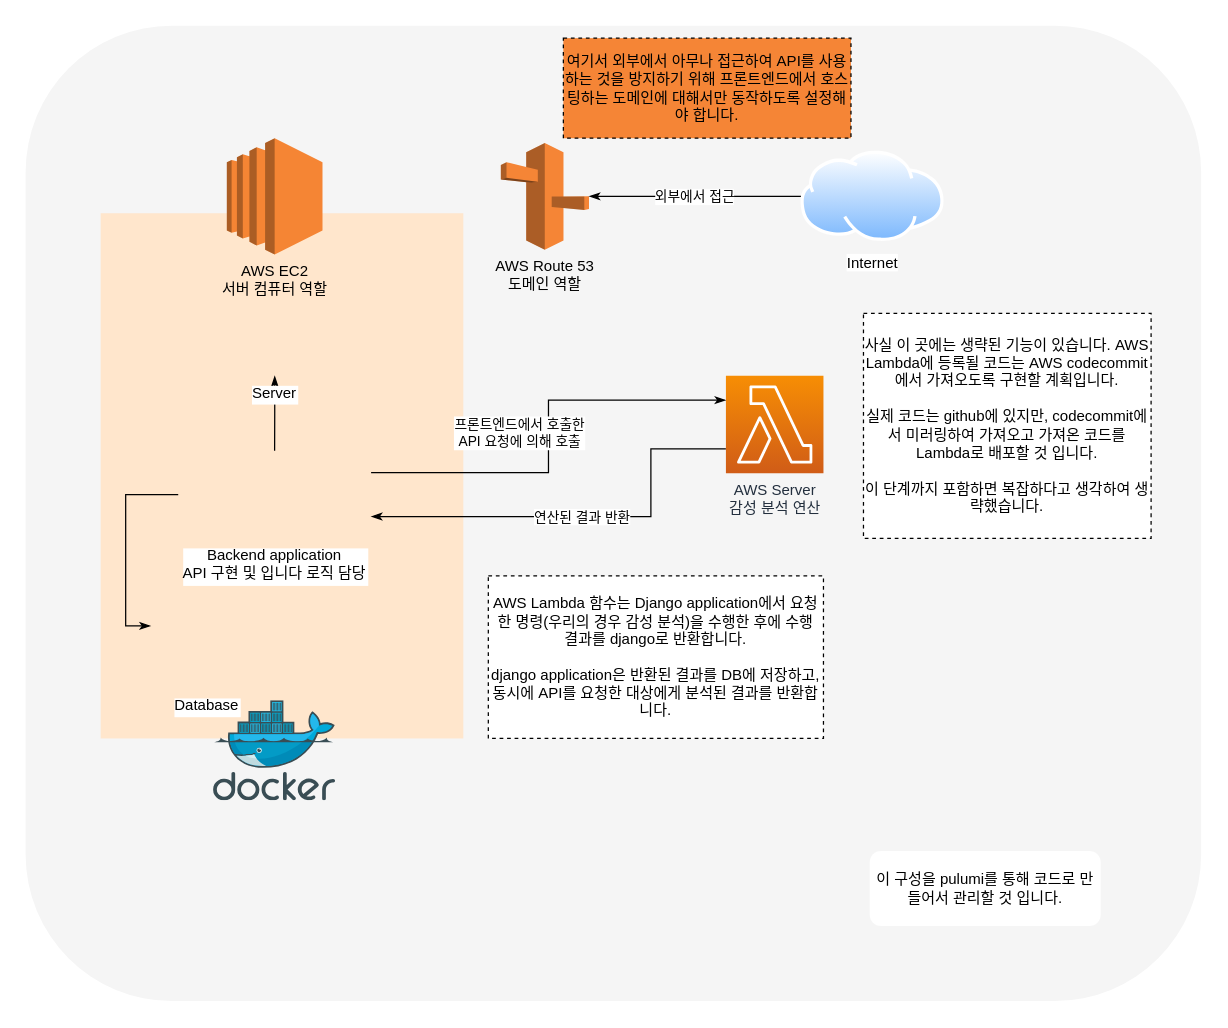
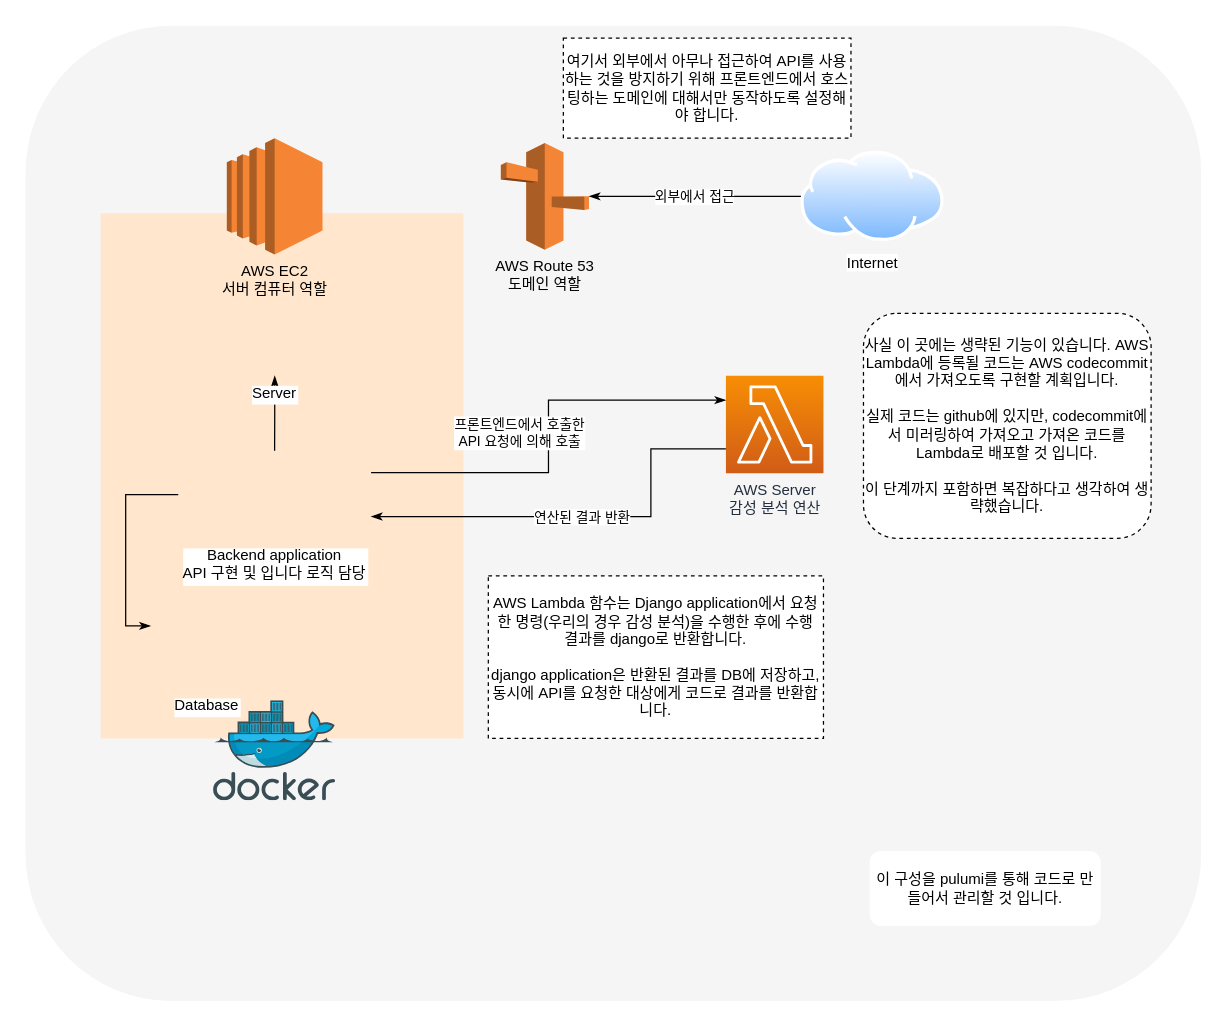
- <mxCell id="17" value="여기서 외부에서 아무나 접근하여 API를 사용하는 것을 방지하기 위해 프론트엔드에서 호스팅하는 도메인에 대해서만 동작하도록 설정해야 합니다." style="rounded=0;whiteSpace=wrap;html=1;dashed=1;fillColor=#f58536;" vertex="1" parent="1"><mxGeometry x="450" width="230" height="80" as="geometry" y="30" /></mxCell>
+ <mxCell id="17" value="여기서 외부에서 아무나 접근하여 API를 사용하는 것을 방지하기 위해 프론트엔드에서 호스팅하는 도메인에 대해서만 동작하도록 설정해야 합니다." style="rounded=0;whiteSpace=wrap;html=1;dashed=1;" vertex="1" parent="1"><mxGeometry x="450" width="230" height="80" as="geometry" y="30" /></mxCell>
- <mxCell id="19" value="사실 이 곳에는 생략된 기능이 있습니다. AWS Lambda에 등록될 코드는 AWS codecommit에서 가져오도록 구현할 계획입니다.&lt;br&gt;&lt;br&gt;실제 코드는 github에 있지만, codecommit에서 미러링하여 가져오고 가져온 코드를 Lambda로 배포할 것 입니다.&lt;br&gt;&lt;br&gt;이 단계까지 포함하면 복잡하다고 생각하여 생략했습니다." style="rounded=0;whiteSpace=wrap;html=1;dashed=1;" vertex="1" parent="1"><mxGeometry x="690" y="250" width="230" height="180" as="geometry" /></mxCell>
+ <mxCell id="19" value="사실 이 곳에는 생략된 기능이 있습니다. AWS Lambda에 등록될 코드는 AWS codecommit에서 가져오도록 구현할 계획입니다.&lt;br&gt;&lt;br&gt;실제 코드는 github에 있지만, codecommit에서 미러링하여 가져오고 가져온 코드를 Lambda로 배포할 것 입니다.&lt;br&gt;&lt;br&gt;이 단계까지 포함하면 복잡하다고 생각하여 생략했습니다." style="whiteSpace=wrap;html=1;dashed=1;rounded=1;" vertex="1" parent="1"><mxGeometry x="690" y="250" width="230" height="180" as="geometry" /></mxCell>
- <mxCell id="16" value="AWS Lambda 함수는 Django application에서 요청한 명령(우리의 경우 감성 분석)을 수행한 후에 수행 결과를 django로 반환합니다.&lt;br&gt;&lt;br&gt;django application은 반환된 결과를 DB에 저장하고, 동시에 API를 요청한 대상에게 분석된 결과를 반환합니다." style="rounded=0;whiteSpace=wrap;html=1;dashed=1;" vertex="1" parent="1"><mxGeometry x="390" y="460" width="268" height="130" as="geometry" /></mxCell>
+ <mxCell id="16" value="AWS Lambda 함수는 Django application에서 요청한 명령(우리의 경우 감성 분석)을 수행한 후에 수행 결과를 django로 반환합니다.&lt;br&gt;&lt;br&gt;django application은 반환된 결과를 DB에 저장하고, 동시에 API를 요청한 대상에게 코드로 결과를 반환합니다." style="rounded=0;whiteSpace=wrap;html=1;dashed=1;" vertex="1" parent="1"><mxGeometry x="390" y="460" width="268" height="130" as="geometry" /></mxCell>
